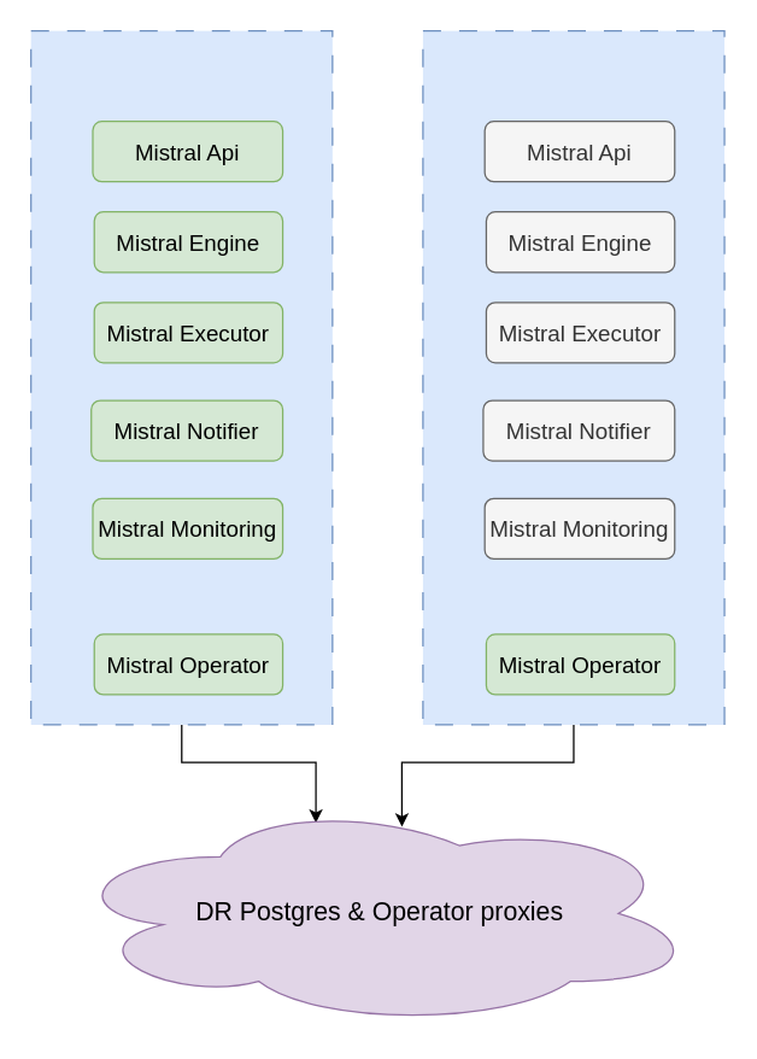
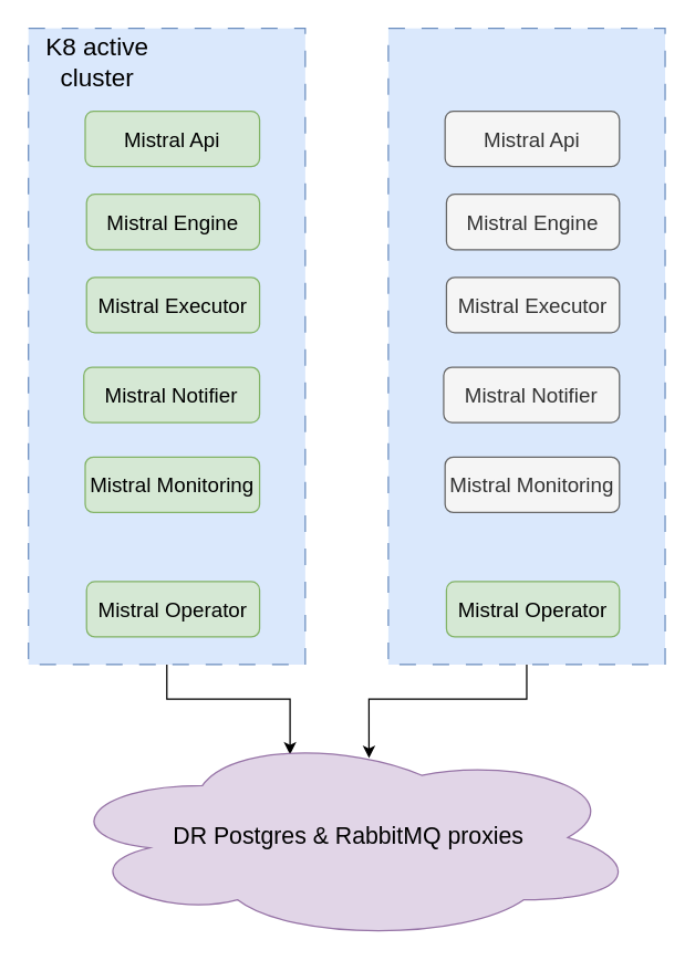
+ <mxCell id="4" value="&lt;font style=&quot;font-size: 18px;&quot;&gt;K8 active cluster&lt;/font&gt;" style="text;html=1;strokeColor=none;fillColor=none;align=center;verticalAlign=middle;whiteSpace=wrap;rounded=0;" vertex="1" parent="1"><mxGeometry x="20" y="30" width="100" height="30" as="geometry" /></mxCell>
- <mxCell id="11" value="&lt;font style=&quot;font-size: 17px;&quot;&gt;DR Postgres &amp;amp; Operator proxies&lt;/font&gt;" style="ellipse;shape=cloud;whiteSpace=wrap;html=1;fillColor=#e1d5e7;strokeColor=#9673a6;" vertex="1" parent="1"><mxGeometry x="40" y="530" width="422.5" height="150" as="geometry" /></mxCell>
+ <mxCell id="11" value="&lt;font style=&quot;font-size: 17px;&quot;&gt;DR Postgres &amp;amp; RabbitMQ proxies&lt;/font&gt;" style="ellipse;shape=cloud;whiteSpace=wrap;html=1;fillColor=#e1d5e7;strokeColor=#9673a6;" vertex="1" parent="1"><mxGeometry x="40" y="530" width="422.5" height="150" as="geometry" /></mxCell>
